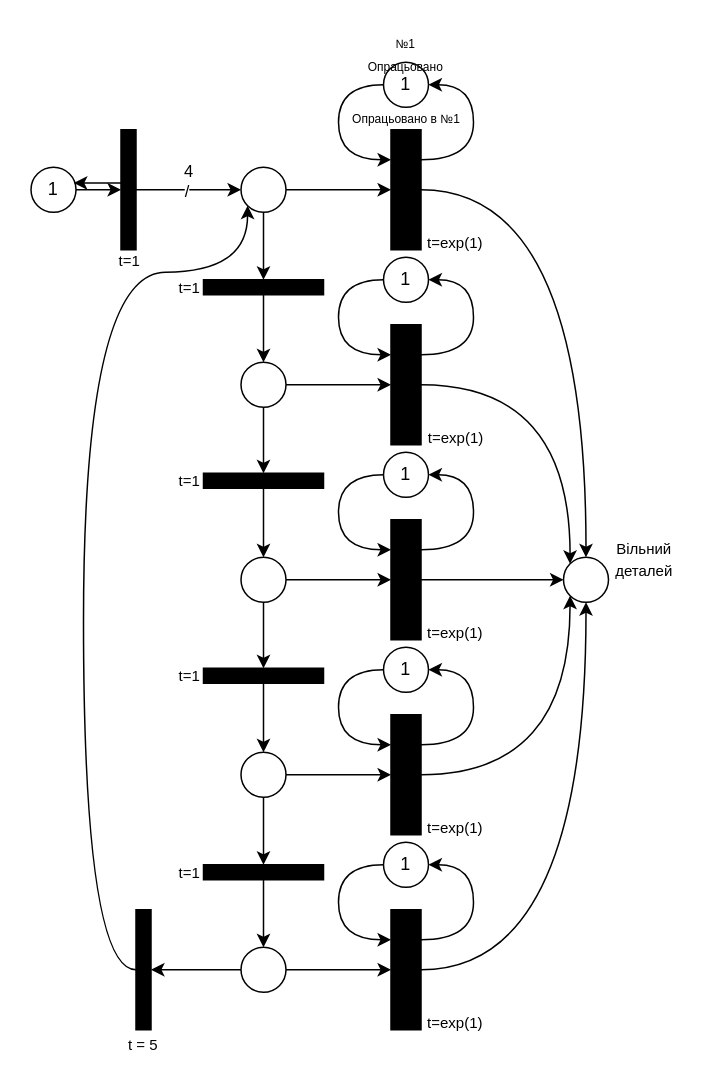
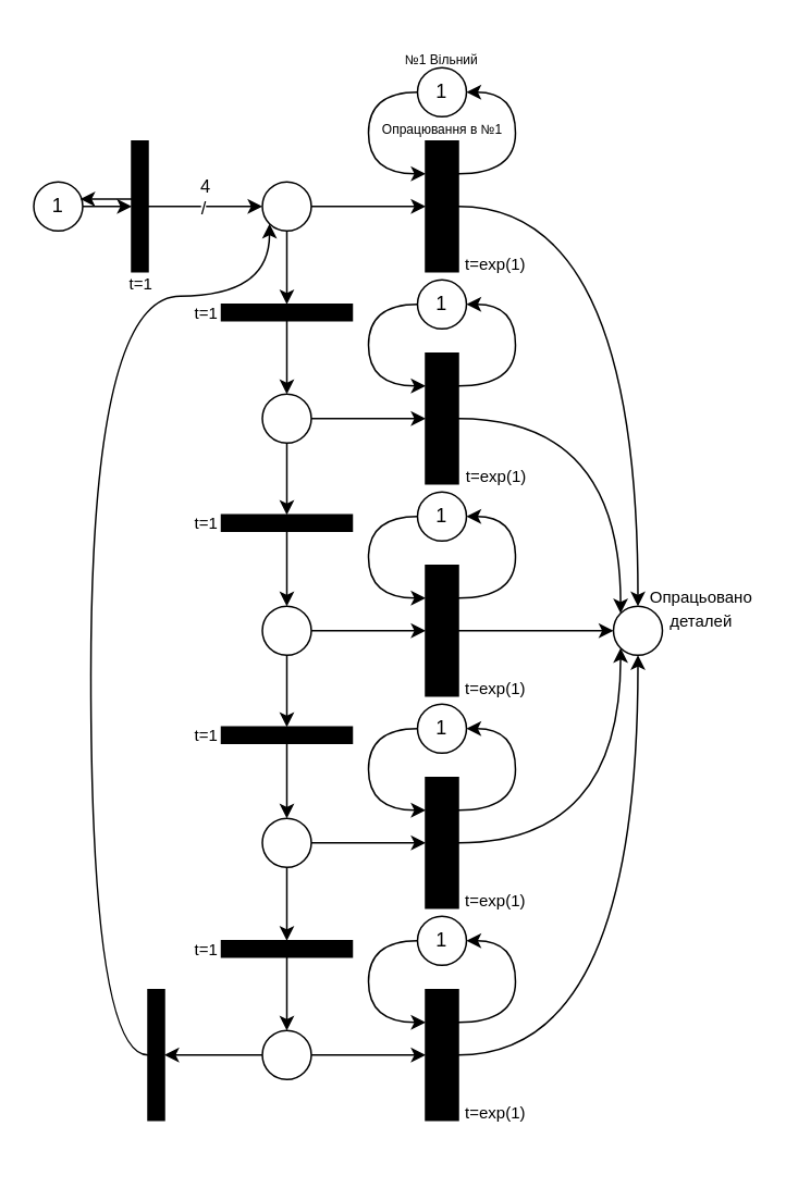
- <mxCell id="16" value="&lt;font style=&quot;font-size: 8px;&quot;&gt;№1 Опрацьовано&lt;/font&gt;" style="text;html=1;strokeColor=none;fillColor=none;align=center;verticalAlign=middle;whiteSpace=wrap;rounded=0;" parent="1" vertex="1"><mxGeometry x="240" y="20" width="60" height="30" as="geometry" /></mxCell>
+ <mxCell id="16" value="&lt;font style=&quot;font-size: 8px;&quot;&gt;№1 Вільний&lt;/font&gt;" style="text;html=1;strokeColor=none;fillColor=none;align=center;verticalAlign=middle;whiteSpace=wrap;rounded=0;" parent="1" vertex="1"><mxGeometry x="240" y="20" width="60" height="30" as="geometry" /></mxCell>
- <mxCell id="17" value="&lt;font style=&quot;font-size: 8px;&quot;&gt;Опрацьовано в №1&lt;/font&gt;" style="text;html=1;strokeColor=none;fillColor=none;align=center;verticalAlign=middle;whiteSpace=wrap;rounded=0;" parent="1" vertex="1"><mxGeometry x="222.5" y="63" width="95" height="30" as="geometry" /></mxCell>
+ <mxCell id="17" value="&lt;font style=&quot;font-size: 8px;&quot;&gt;Опрацювання в №1&lt;/font&gt;" style="text;html=1;strokeColor=none;fillColor=none;align=center;verticalAlign=middle;whiteSpace=wrap;rounded=0;" parent="1" vertex="1"><mxGeometry x="222.5" y="63" width="95" height="30" as="geometry" /></mxCell>
- <mxCell id="25" value="&lt;span style=&quot;font-size: 10px;&quot;&gt;Вільний деталей&lt;/span&gt;" style="text;html=1;strokeColor=none;fillColor=none;align=center;verticalAlign=middle;whiteSpace=wrap;rounded=0;" parent="1" vertex="1"><mxGeometry x="399" y="357" width="60" height="30" as="geometry" /></mxCell>
+ <mxCell id="25" value="&lt;span style=&quot;font-size: 10px;&quot;&gt;Опрацьовано деталей&lt;/span&gt;" style="text;html=1;strokeColor=none;fillColor=none;align=center;verticalAlign=middle;whiteSpace=wrap;rounded=0;" parent="1" vertex="1"><mxGeometry x="399" y="357" width="60" height="30" as="geometry" /></mxCell>
- <mxCell id="24" value="&lt;font style=&quot;font-size: 10px;&quot;&gt;t = 5&lt;/font&gt;" style="text;html=1;strokeColor=none;fillColor=none;align=center;verticalAlign=middle;whiteSpace=wrap;rounded=0;" parent="1" vertex="1"><mxGeometry x="75" y="686" width="40" height="20" as="geometry" /></mxCell>
